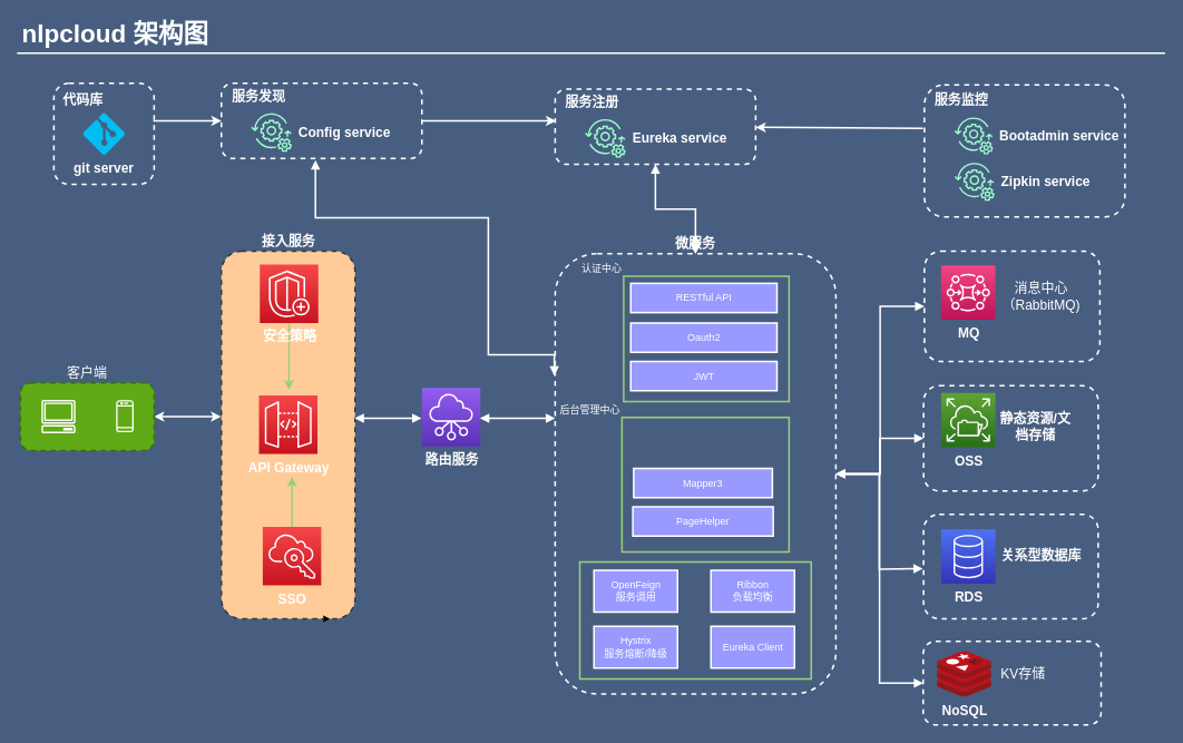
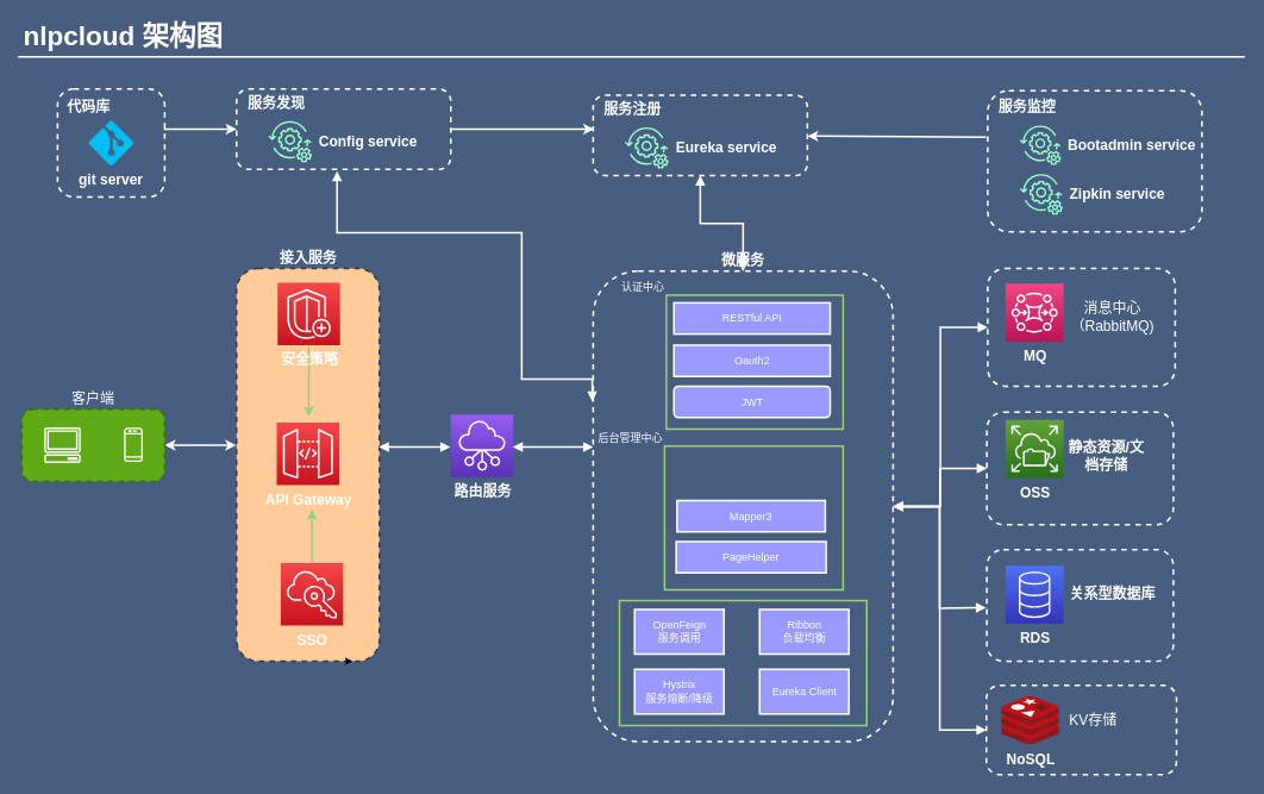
- <mxCell id="75" value="JWT" style="rounded=0;whiteSpace=wrap;html=1;glass=0;labelBackgroundColor=none;strokeColor=#FFFFFF;strokeWidth=2;fillColor=#9999FF;fontSize=12;fontColor=#FFFFFF;" vertex="1" parent="71"><mxGeometry x="8.5" y="102" width="175" height="35" as="geometry" /></mxCell>
+ <mxCell id="75" value="JWT" style="whiteSpace=wrap;html=1;glass=0;labelBackgroundColor=none;strokeColor=#FFFFFF;strokeWidth=2;fillColor=#9999FF;fontSize=12;fontColor=#FFFFFF;rounded=1;" vertex="1" parent="71"><mxGeometry x="8.5" y="102" width="175" height="35" as="geometry" /></mxCell>
